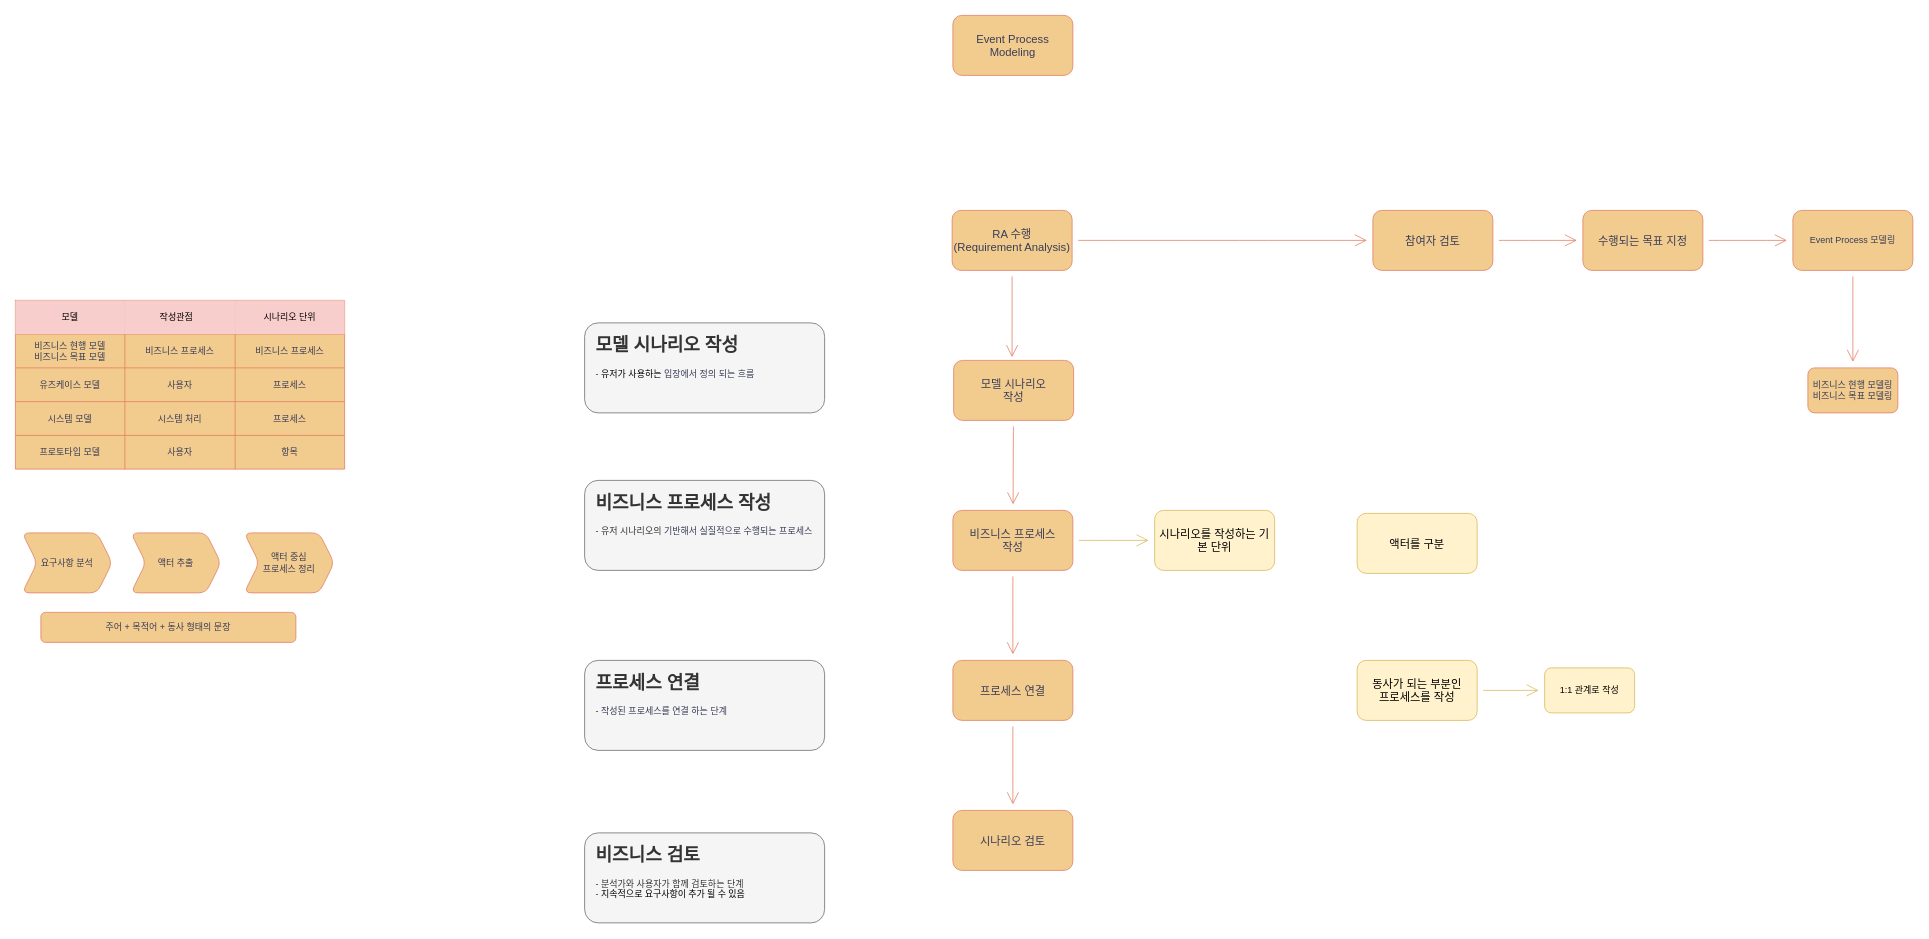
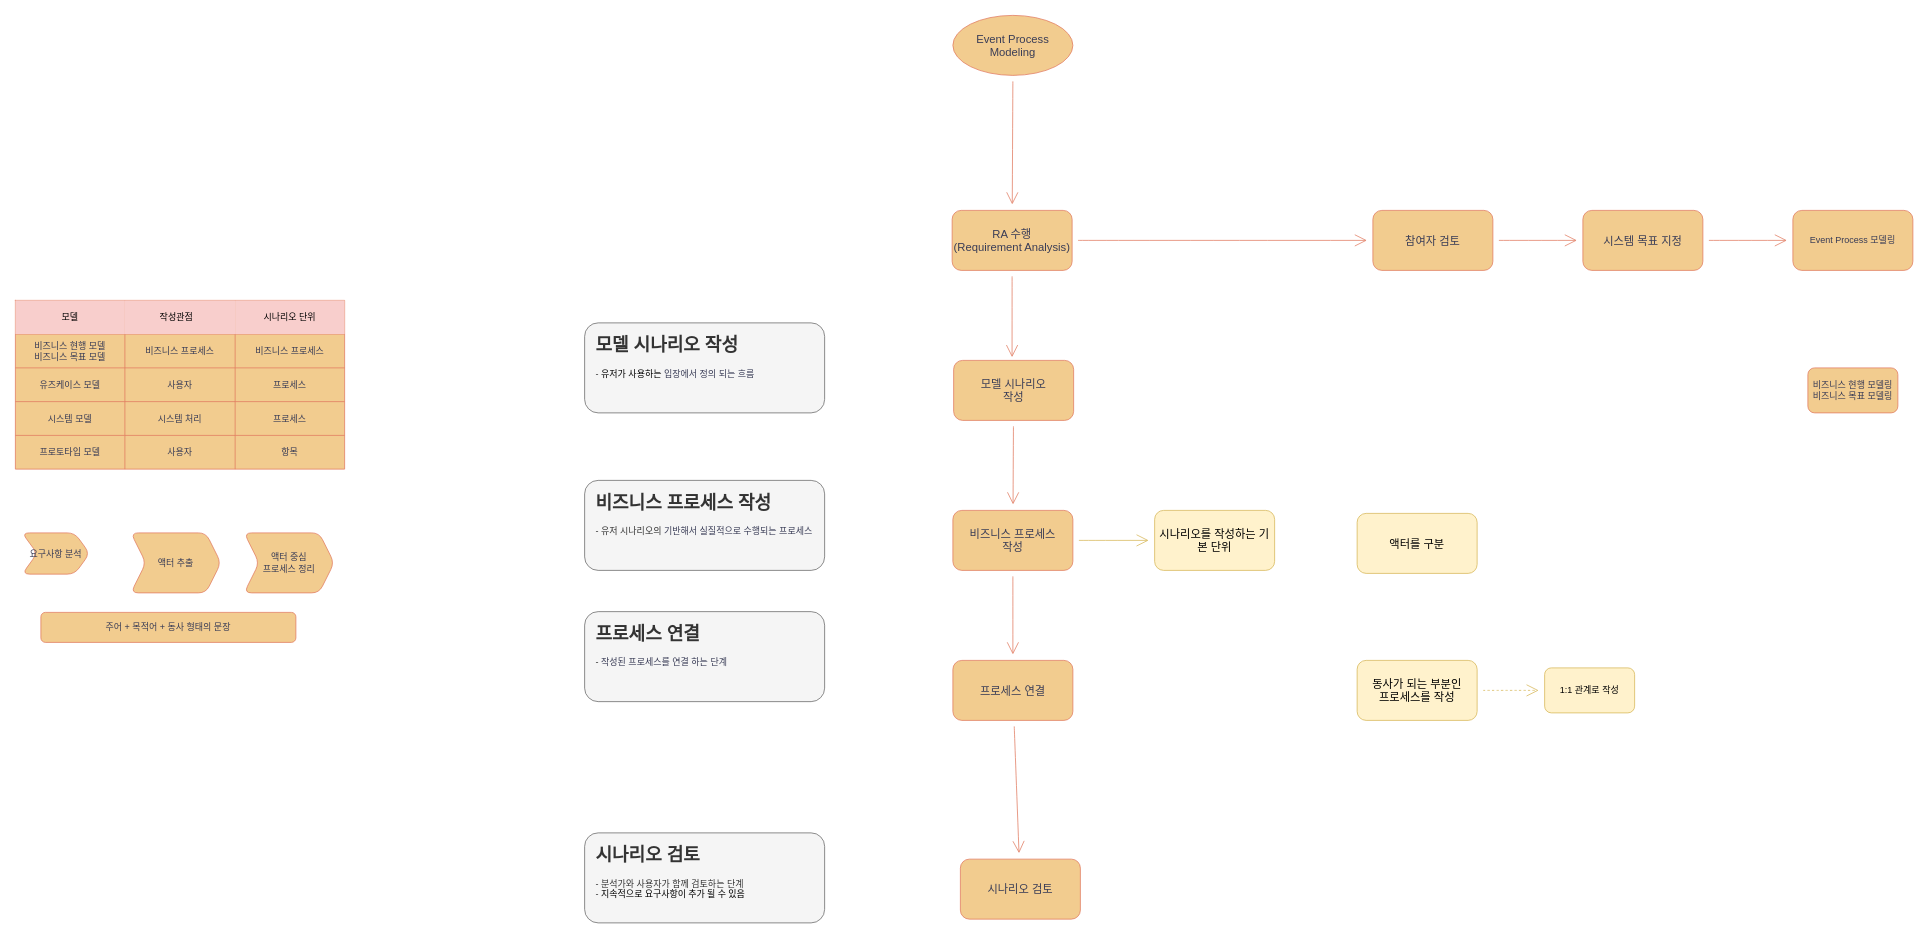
- <mxCell id="3" value="&lt;span style=&quot;font-size: 15px;&quot;&gt;Event Process&lt;br&gt;Modeling&lt;br&gt;&lt;/span&gt;" style="rounded=1;whiteSpace=wrap;html=1;labelBackgroundColor=none;fillColor=#F2CC8F;strokeColor=#E07A5F;fontColor=#393C56;" vertex="1" parent="1"><mxGeometry x="1270" y="20" width="160" height="80" as="geometry" /></mxCell>
+ <mxCell id="3" value="&lt;span style=&quot;font-size: 15px;&quot;&gt;Event Process&lt;br&gt;Modeling&lt;br&gt;&lt;/span&gt;" style="ellipse;whiteSpace=wrap;html=1;labelBackgroundColor=none;fillColor=#F2CC8F;strokeColor=#E07A5F;fontColor=#393C56;" vertex="1" parent="1"><mxGeometry x="1270" y="20" width="160" height="80" as="geometry" /></mxCell>
+ <mxCell id="2" value="" style="edgeStyle=none;curved=1;rounded=0;orthogonalLoop=1;jettySize=auto;html=1;strokeColor=#E07A5F;fontFamily=Helvetica;fontSize=12;fontColor=#333333;endArrow=open;startSize=14;endSize=14;sourcePerimeterSpacing=8;targetPerimeterSpacing=8;fillColor=#F2CC8F;" edge="1" parent="1" source="3" target="47"><mxGeometry relative="1" as="geometry" /></mxCell>
- <mxCell id="51" value="&lt;span style=&quot;font-size: 15px;&quot;&gt;수행되는 목표 지정&lt;br&gt;&lt;/span&gt;" style="rounded=1;whiteSpace=wrap;html=1;labelBackgroundColor=none;fillColor=#F2CC8F;strokeColor=#E07A5F;fontColor=#393C56;" vertex="1" parent="1"><mxGeometry x="2110" y="280" width="160" height="80" as="geometry" /></mxCell>
+ <mxCell id="51" value="&lt;span style=&quot;font-size: 15px;&quot;&gt;시스템 목표 지정&lt;br&gt;&lt;/span&gt;" style="rounded=1;whiteSpace=wrap;html=1;labelBackgroundColor=none;fillColor=#F2CC8F;strokeColor=#E07A5F;fontColor=#393C56;" vertex="1" parent="1"><mxGeometry x="2110" y="280" width="160" height="80" as="geometry" /></mxCell>
- <mxCell id="52" value="" style="edgeStyle=none;curved=1;rounded=0;orthogonalLoop=1;jettySize=auto;html=1;strokeColor=#E07A5F;fontFamily=Helvetica;fontSize=12;fontColor=#333333;endArrow=open;startSize=14;endSize=14;sourcePerimeterSpacing=8;targetPerimeterSpacing=8;fillColor=#F2CC8F;" edge="1" parent="1" source="53" target="54"><mxGeometry relative="1" as="geometry" /></mxCell>
- <mxCell id="31" value="요구사항 분석" style="shape=step;perimeter=stepPerimeter;whiteSpace=wrap;html=1;fixedSize=1;rounded=1;labelBackgroundColor=none;strokeColor=#E07A5F;align=center;verticalAlign=middle;fontFamily=Helvetica;fontSize=12;fontColor=#393C56;fillColor=#F2CC8F;" vertex="1" parent="1"><mxGeometry x="29" y="710" width="120" height="80" as="geometry" /></mxCell>
+ <mxCell id="31" value="요구사항 분석" style="shape=step;perimeter=stepPerimeter;whiteSpace=wrap;html=1;fixedSize=1;rounded=1;labelBackgroundColor=none;strokeColor=#E07A5F;align=center;verticalAlign=middle;fontFamily=Helvetica;fontSize=12;fontColor=#393C56;fillColor=#F2CC8F;" vertex="1" parent="1"><mxGeometry x="29" y="710" width="90" height="55" as="geometry" /></mxCell>
- <mxCell id="36" value="" style="edgeStyle=none;curved=1;rounded=0;orthogonalLoop=1;jettySize=auto;html=1;strokeColor=#d6b656;fontFamily=Helvetica;fontSize=12;fontColor=#393C56;endArrow=open;startSize=14;endSize=14;sourcePerimeterSpacing=8;targetPerimeterSpacing=8;fillColor=#fff2cc;" edge="1" parent="1" source="37" target="38"><mxGeometry relative="1" as="geometry" /></mxCell>
+ <mxCell id="36" value="" style="edgeStyle=none;curved=1;rounded=0;orthogonalLoop=1;jettySize=auto;html=1;strokeColor=#d6b656;fontFamily=Helvetica;fontSize=12;fontColor=#393C56;endArrow=open;startSize=14;endSize=14;sourcePerimeterSpacing=8;targetPerimeterSpacing=8;fillColor=#fff2cc;dashed=1;" edge="1" parent="1" source="37" target="38"><mxGeometry relative="1" as="geometry" /></mxCell>
- <mxCell id="43" value="&lt;h1&gt;프로세스 연결&lt;/h1&gt;-&amp;nbsp;&lt;span style=&quot;border-color: var(--border-color); text-align: center; color: rgb(57, 60, 86);&quot;&gt;작성된 프로세스를&amp;nbsp;&lt;/span&gt;&lt;span style=&quot;border-color: var(--border-color); text-align: center; color: rgb(57, 60, 86);&quot;&gt;연결 하는 단계&lt;/span&gt;&lt;span style=&quot;background-color: initial;&quot;&gt;&lt;br&gt;&lt;/span&gt;" style="text;html=1;spacing=15;spacingTop=-20;whiteSpace=wrap;overflow=hidden;rounded=1;fontSize=12;fontFamily=Helvetica;verticalAlign=top;fillColor=#f5f5f5;fontColor=#333333;strokeColor=#666666;" vertex="1" parent="1"><mxGeometry x="779" y="880" width="320" height="120" as="geometry" /></mxCell>
+ <mxCell id="43" value="&lt;h1&gt;프로세스 연결&lt;/h1&gt;-&amp;nbsp;&lt;span style=&quot;border-color: var(--border-color); text-align: center; color: rgb(57, 60, 86);&quot;&gt;작성된 프로세스를&amp;nbsp;&lt;/span&gt;&lt;span style=&quot;border-color: var(--border-color); text-align: center; color: rgb(57, 60, 86);&quot;&gt;연결 하는 단계&lt;/span&gt;&lt;span style=&quot;background-color: initial;&quot;&gt;&lt;br&gt;&lt;/span&gt;" style="text;html=1;spacing=15;spacingTop=-20;whiteSpace=wrap;overflow=hidden;rounded=1;fontSize=12;fontFamily=Helvetica;verticalAlign=top;fillColor=#f5f5f5;fontColor=#333333;strokeColor=#666666;" vertex="1" parent="1"><mxGeometry x="779" y="815" width="320" height="120" as="geometry" /></mxCell>
- <mxCell id="41" value="&lt;span style=&quot;font-size: 15px;&quot;&gt;시나리오 검토&lt;/span&gt;" style="rounded=1;whiteSpace=wrap;html=1;labelBackgroundColor=none;fillColor=#F2CC8F;strokeColor=#E07A5F;fontColor=#393C56;" vertex="1" parent="1"><mxGeometry x="1270" y="1080" width="160" height="80" as="geometry" /></mxCell>
+ <mxCell id="41" value="&lt;span style=&quot;font-size: 15px;&quot;&gt;시나리오 검토&lt;/span&gt;" style="rounded=1;whiteSpace=wrap;html=1;labelBackgroundColor=none;fillColor=#F2CC8F;strokeColor=#E07A5F;fontColor=#393C56;" vertex="1" parent="1"><mxGeometry x="1280" y="1145" width="160" height="80" as="geometry" /></mxCell>
- <mxCell id="42" value="&lt;h1&gt;비즈니스 검토&lt;/h1&gt;- 분석가와 사용자가 함께 검토하는 단계&lt;br&gt;-&amp;nbsp;&lt;span style=&quot;color: rgb(0, 0, 0); font-family: Tahoma; text-align: center;&quot;&gt;지속적으로 요구사항이 추가 될 수 있음&lt;/span&gt;&lt;span style=&quot;background-color: initial;&quot;&gt;&lt;br&gt;&lt;/span&gt;" style="text;html=1;spacing=15;spacingTop=-20;whiteSpace=wrap;overflow=hidden;rounded=1;fontSize=12;fontFamily=Helvetica;verticalAlign=top;fillColor=#f5f5f5;fontColor=#333333;strokeColor=#666666;" vertex="1" parent="1"><mxGeometry x="779" y="1110" width="320" height="120" as="geometry" /></mxCell>
+ <mxCell id="42" value="&lt;h1&gt;시나리오 검토&lt;/h1&gt;- 분석가와 사용자가 함께 검토하는 단계&lt;br&gt;-&amp;nbsp;&lt;span style=&quot;color: rgb(0, 0, 0); font-family: Tahoma; text-align: center;&quot;&gt;지속적으로 요구사항이 추가 될 수 있음&lt;/span&gt;&lt;span style=&quot;background-color: initial;&quot;&gt;&lt;br&gt;&lt;/span&gt;" style="text;html=1;spacing=15;spacingTop=-20;whiteSpace=wrap;overflow=hidden;rounded=1;fontSize=12;fontFamily=Helvetica;verticalAlign=top;fillColor=#f5f5f5;fontColor=#333333;strokeColor=#666666;" vertex="1" parent="1"><mxGeometry x="779" y="1110" width="320" height="120" as="geometry" /></mxCell>
